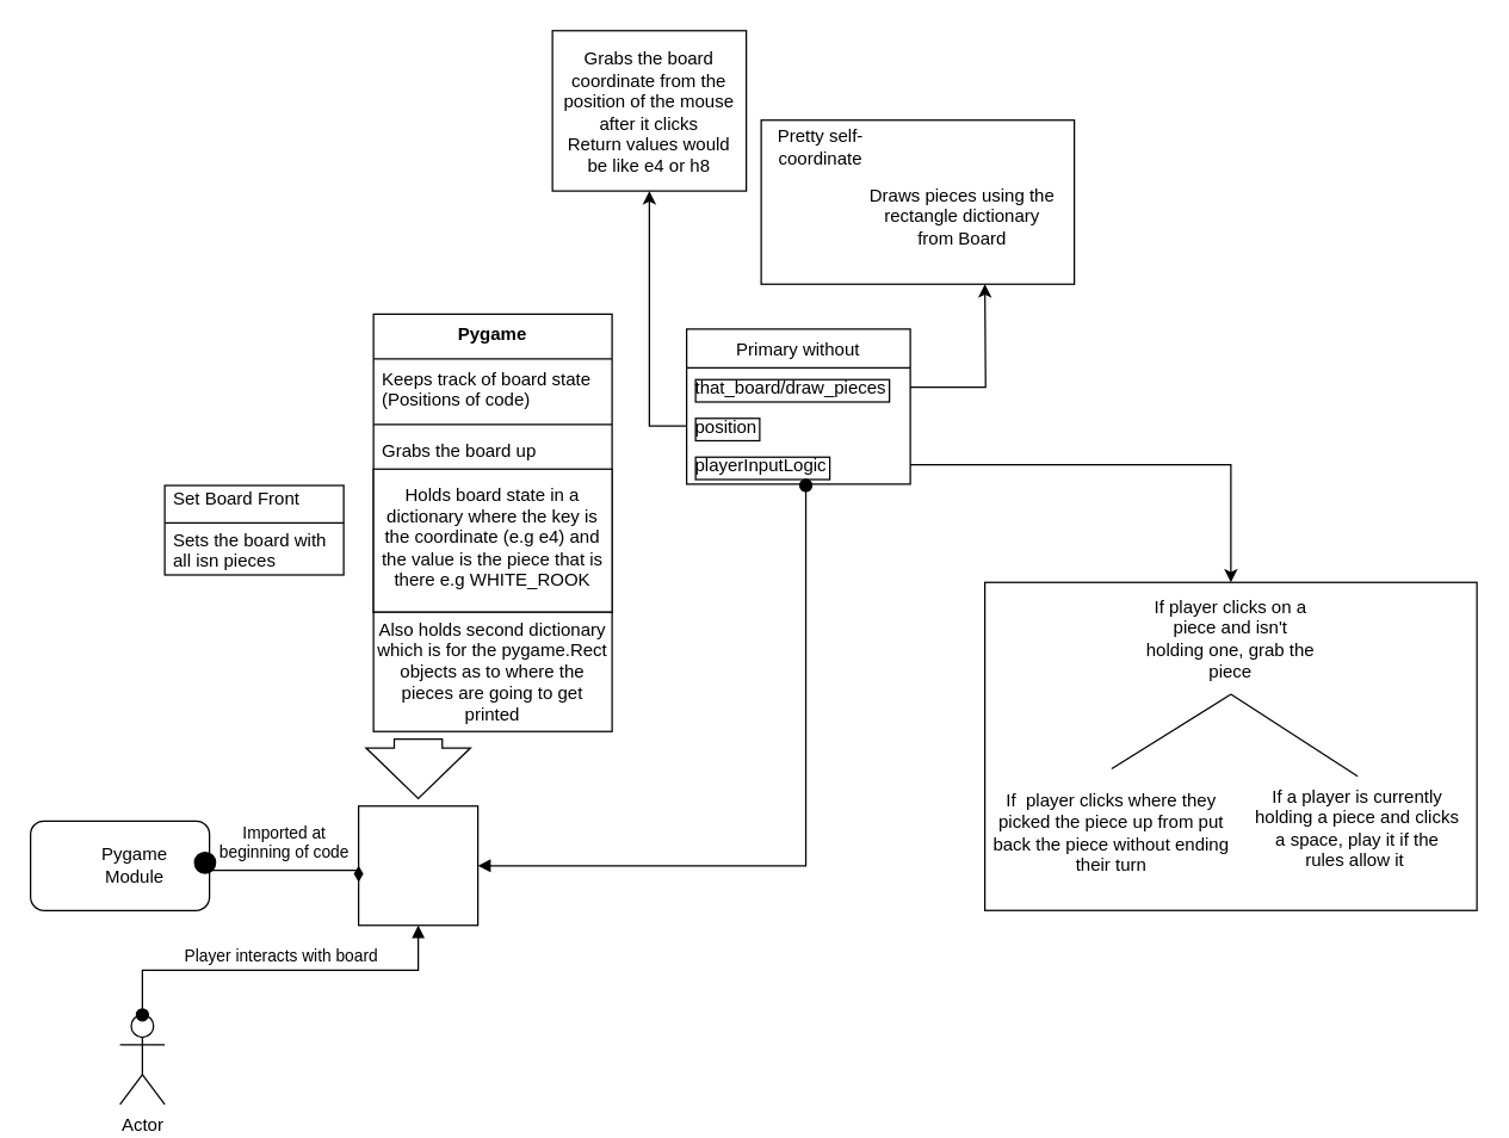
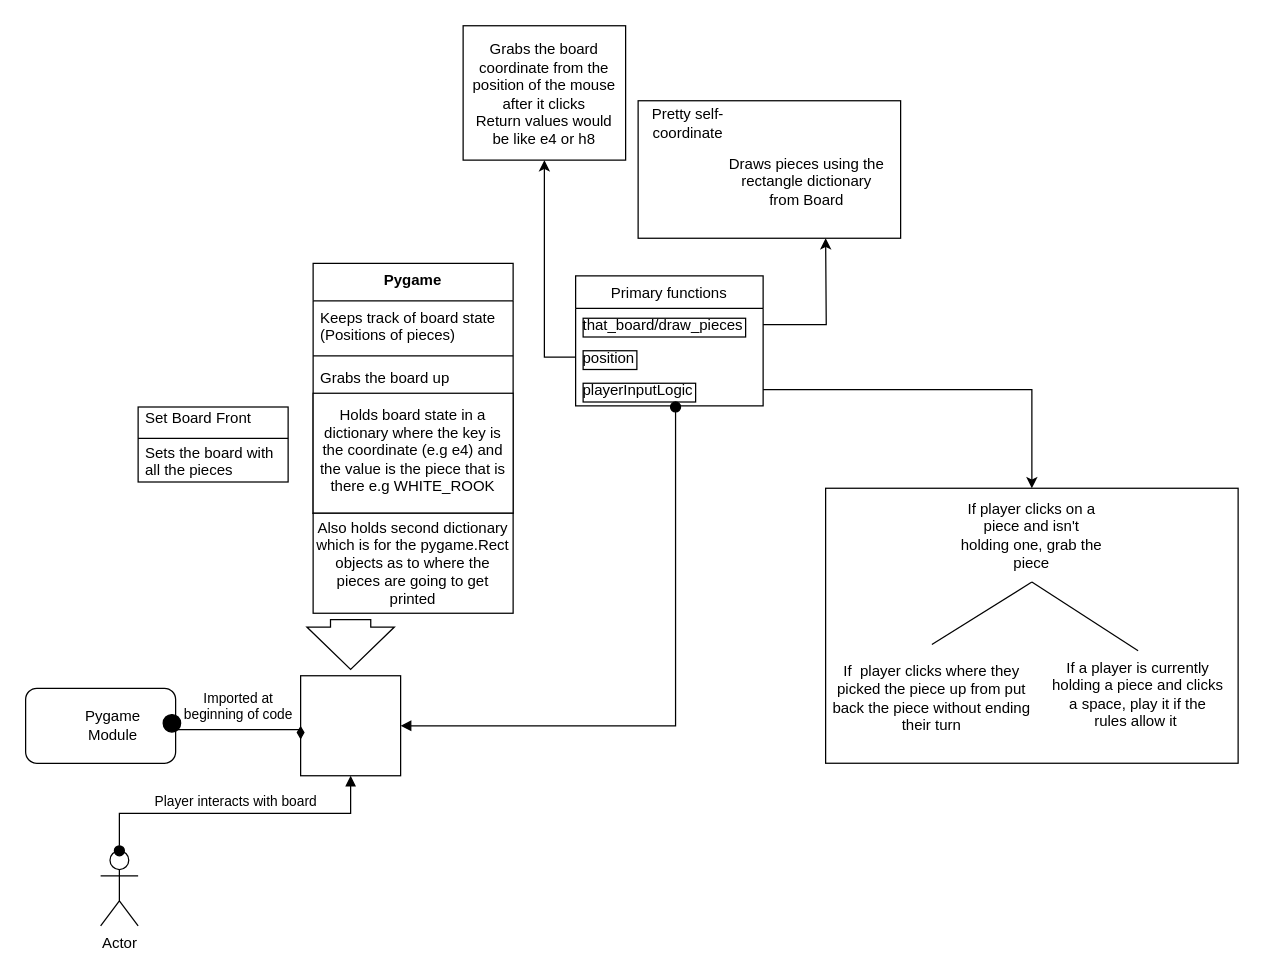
- <mxCell id="20" value="Primary without" style="swimlane;fontStyle=0;childLayout=stackLayout;horizontal=1;startSize=26;fillColor=none;horizontalStack=0;resizeParent=1;resizeParentMax=0;resizeLast=0;collapsible=1;marginBottom=0;" vertex="1" parent="1"><mxGeometry x="460" y="220" width="150" height="104" as="geometry" /></mxCell>
+ <mxCell id="20" value="Primary functions" style="swimlane;fontStyle=0;childLayout=stackLayout;horizontal=1;startSize=26;fillColor=none;horizontalStack=0;resizeParent=1;resizeParentMax=0;resizeLast=0;collapsible=1;marginBottom=0;" vertex="1" parent="1"><mxGeometry x="460" y="220" width="150" height="104" as="geometry" /></mxCell>
- <mxCell id="9" value="Keeps track of board state&#10;(Positions of code)" style="text;strokeColor=none;fillColor=none;align=left;verticalAlign=top;spacingLeft=4;spacingRight=4;overflow=hidden;rotatable=0;points=[[0,0.5],[1,0.5]];portConstraint=eastwest;" vertex="1" parent="8"><mxGeometry y="30" width="160" height="40" as="geometry" /></mxCell>
+ <mxCell id="9" value="Keeps track of board state&#10;(Positions of pieces)" style="text;strokeColor=none;fillColor=none;align=left;verticalAlign=top;spacingLeft=4;spacingRight=4;overflow=hidden;rotatable=0;points=[[0,0.5],[1,0.5]];portConstraint=eastwest;" vertex="1" parent="8"><mxGeometry y="30" width="160" height="40" as="geometry" /></mxCell>
- <mxCell id="18" value="Set Board Front&#10;&#10;Sets the board with&#10;all isn pieces" style="text;strokeColor=none;fillColor=none;align=left;verticalAlign=top;spacingLeft=4;spacingRight=4;overflow=hidden;rotatable=0;points=[[0,0.5],[1,0.5]];portConstraint=eastwest;labelBorderColor=none;" vertex="1" parent="1"><mxGeometry x="110" y="320" width="120" height="70" as="geometry" /></mxCell>
+ <mxCell id="18" value="Set Board Front&#10;&#10;Sets the board with&#10;all the pieces" style="text;strokeColor=none;fillColor=none;align=left;verticalAlign=top;spacingLeft=4;spacingRight=4;overflow=hidden;rotatable=0;points=[[0,0.5],[1,0.5]];portConstraint=eastwest;labelBorderColor=none;" vertex="1" parent="1"><mxGeometry x="110" y="320" width="120" height="70" as="geometry" /></mxCell>
